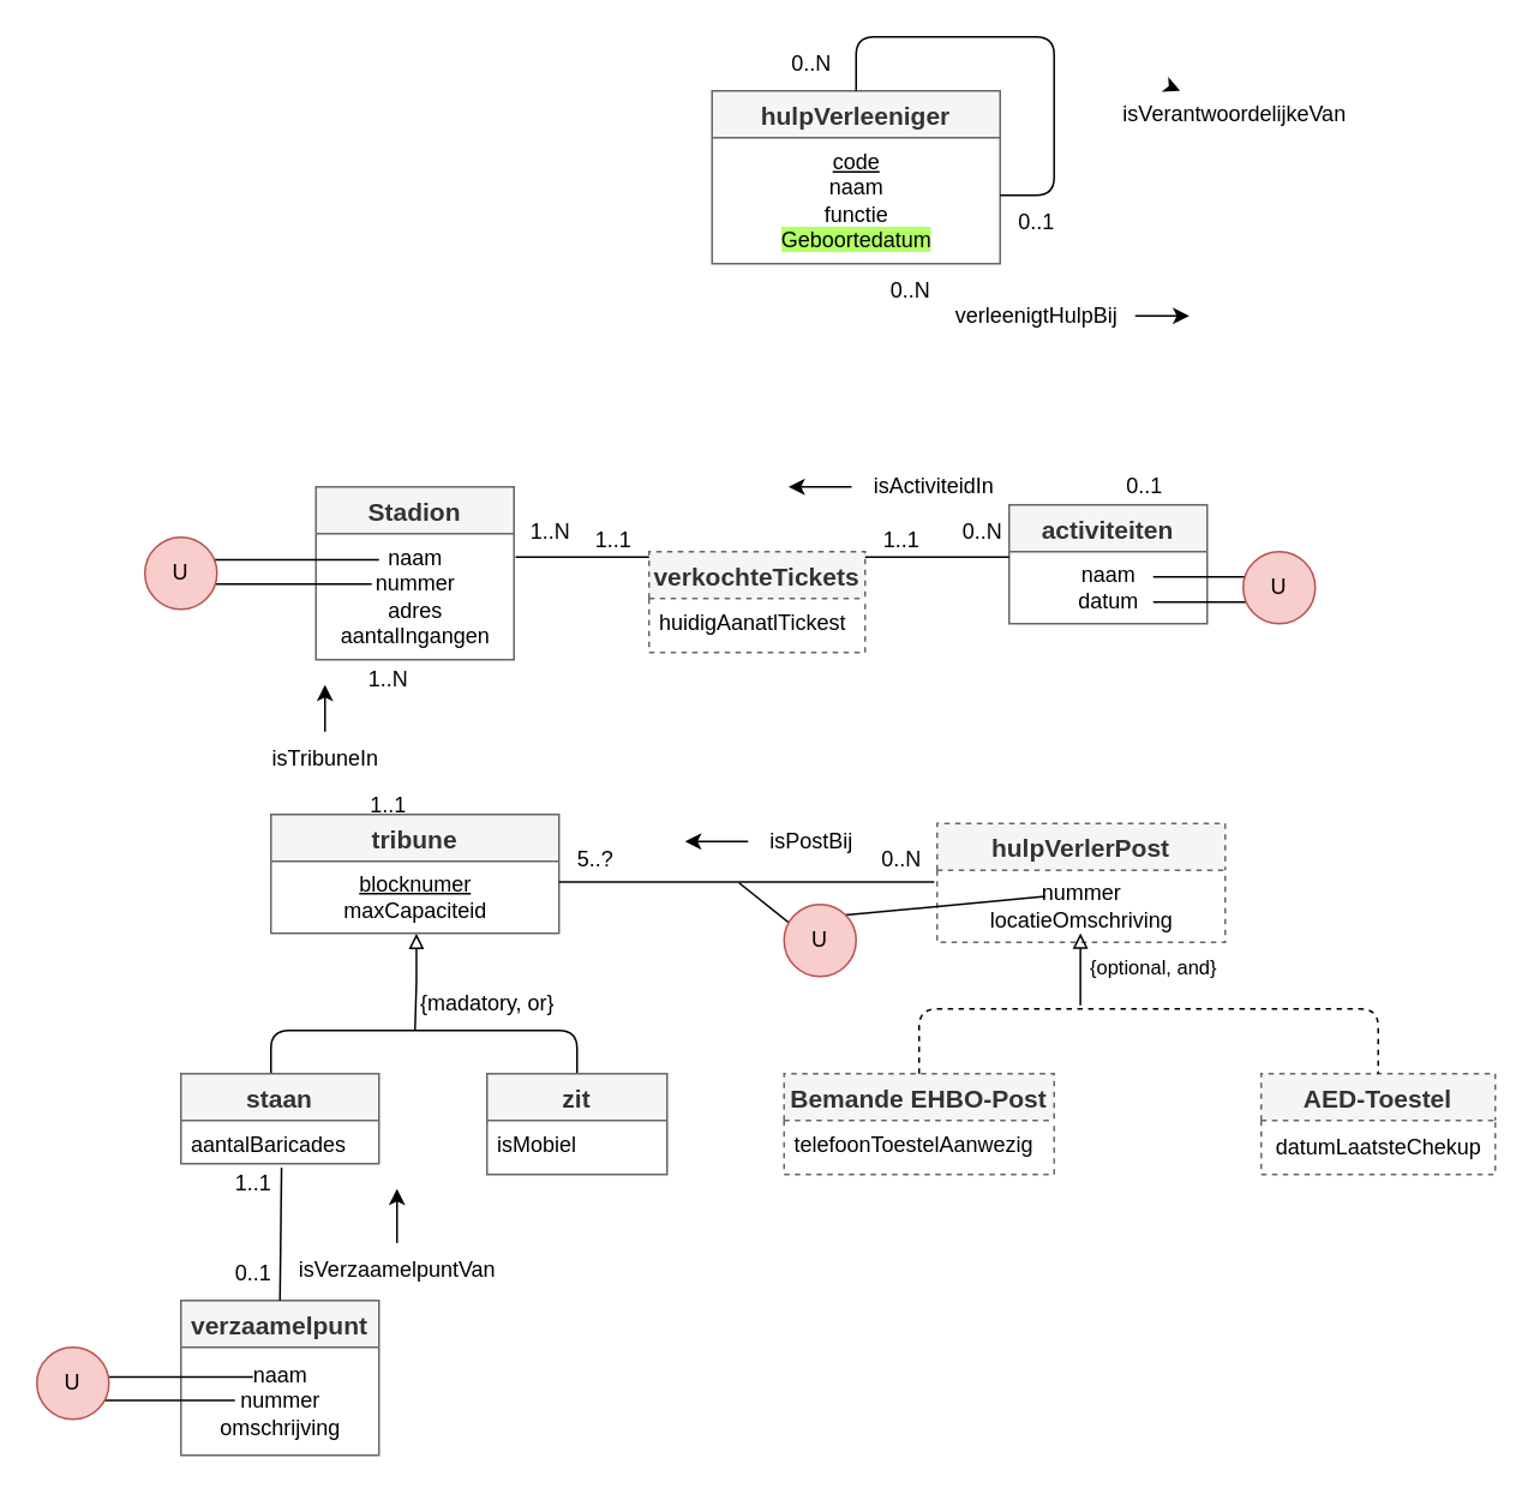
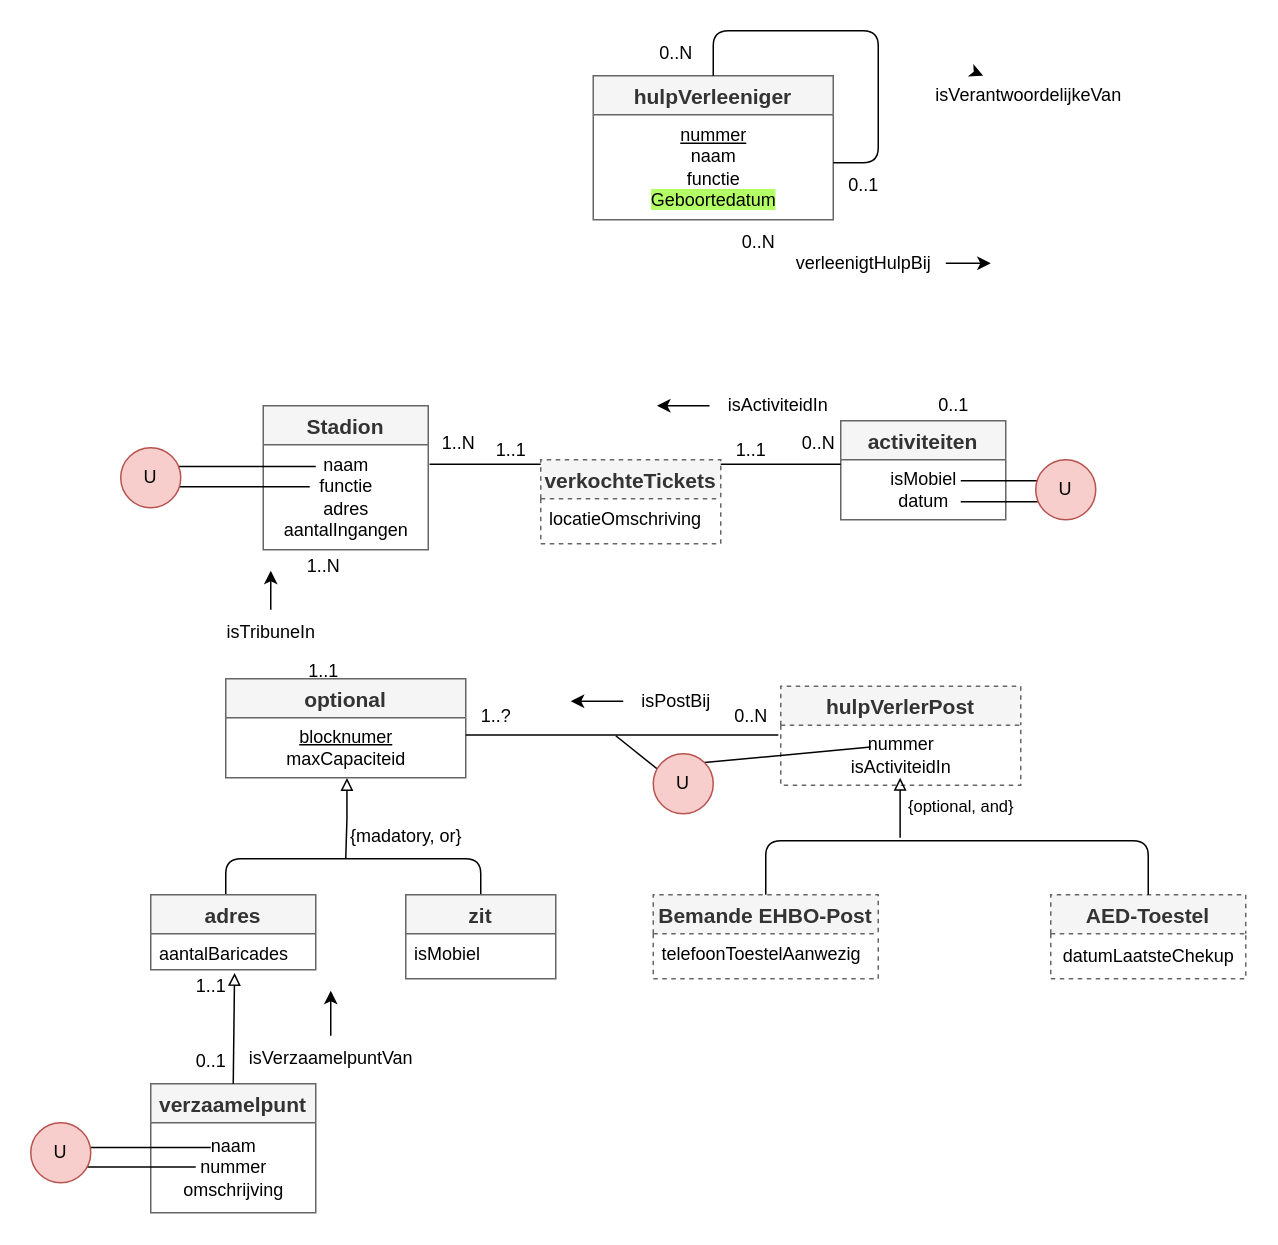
- <mxCell id="54" value="&lt;u&gt;code&lt;br&gt;&lt;/u&gt;naam&lt;br&gt;functie&lt;br&gt;&lt;span style=&quot;background-color: rgb(179, 255, 102);&quot;&gt;Geboortedatum&lt;/span&gt;" style="text;html=1;align=center;verticalAlign=middle;resizable=0;points=[];autosize=1;strokeColor=none;fillColor=none;" vertex="1" parent="53"><mxGeometry y="26" width="160" height="70" as="geometry" /></mxCell>
+ <mxCell id="54" value="&lt;u&gt;nummer&lt;br&gt;&lt;/u&gt;naam&lt;br&gt;functie&lt;br&gt;&lt;span style=&quot;background-color: rgb(179, 255, 102);&quot;&gt;Geboortedatum&lt;/span&gt;" style="text;html=1;align=center;verticalAlign=middle;resizable=0;points=[];autosize=1;strokeColor=none;fillColor=none;" vertex="1" parent="53"><mxGeometry y="26" width="160" height="70" as="geometry" /></mxCell>
- <mxCell id="8" value="naam&lt;br&gt;datum" style="text;html=1;align=center;verticalAlign=middle;resizable=0;points=[];autosize=1;strokeColor=none;fillColor=none;" vertex="1" parent="6"><mxGeometry y="26" width="110" height="40" as="geometry" /></mxCell>
+ <mxCell id="8" value="isMobiel&lt;br&gt;datum" style="text;html=1;align=center;verticalAlign=middle;resizable=0;points=[];autosize=1;strokeColor=none;fillColor=none;" vertex="1" parent="6"><mxGeometry y="26" width="110" height="40" as="geometry" /></mxCell>
- <mxCell id="5" value="naam&lt;br&gt;nummer&lt;br&gt;adres&lt;br&gt;aantalIngangen" style="text;html=1;align=center;verticalAlign=middle;resizable=0;points=[];autosize=1;strokeColor=none;fillColor=none;" vertex="1" parent="2"><mxGeometry y="26" width="110" height="70" as="geometry" /></mxCell>
+ <mxCell id="5" value="naam&lt;br&gt;functie&lt;br&gt;adres&lt;br&gt;aantalIngangen" style="text;html=1;align=center;verticalAlign=middle;resizable=0;points=[];autosize=1;strokeColor=none;fillColor=none;" vertex="1" parent="2"><mxGeometry y="26" width="110" height="70" as="geometry" /></mxCell>
- <mxCell id="31" value="huidigAanatlTickest" style="text;strokeColor=none;fillColor=none;spacingLeft=4;spacingRight=4;overflow=hidden;rotatable=0;points=[[0,0.5],[1,0.5]];portConstraint=eastwest;fontSize=12;" vertex="1" parent="30"><mxGeometry y="26" width="120" height="30" as="geometry" /></mxCell>
+ <mxCell id="31" value="locatieOmschriving" style="text;strokeColor=none;fillColor=none;spacingLeft=4;spacingRight=4;overflow=hidden;rotatable=0;points=[[0,0.5],[1,0.5]];portConstraint=eastwest;fontSize=12;" vertex="1" parent="30"><mxGeometry y="26" width="120" height="30" as="geometry" /></mxCell>
- <mxCell id="15" value="tribune" style="swimlane;fontStyle=1;childLayout=stackLayout;horizontal=1;startSize=26;horizontalStack=0;resizeParent=1;resizeParentMax=0;resizeLast=0;collapsible=1;marginBottom=0;align=center;fontSize=14;strokeColor=#666666;fillColor=#f5f5f5;fontColor=#333333;" vertex="1" parent="1"><mxGeometry x="150" y="452" width="160" height="66" as="geometry" /></mxCell>
+ <mxCell id="15" value="optional" style="swimlane;fontStyle=1;childLayout=stackLayout;horizontal=1;startSize=26;horizontalStack=0;resizeParent=1;resizeParentMax=0;resizeLast=0;collapsible=1;marginBottom=0;align=center;fontSize=14;strokeColor=#666666;fillColor=#f5f5f5;fontColor=#333333;" vertex="1" parent="1"><mxGeometry x="150" y="452" width="160" height="66" as="geometry" /></mxCell>
- <mxCell id="49" value="5..?" style="text;html=1;align=center;verticalAlign=middle;resizable=0;points=[];autosize=1;strokeColor=none;fillColor=none;" vertex="1" parent="1"><mxGeometry x="310" y="462" width="40" height="30" as="geometry" /></mxCell>
+ <mxCell id="49" value="1..?" style="text;html=1;align=center;verticalAlign=middle;resizable=0;points=[];autosize=1;strokeColor=none;fillColor=none;" vertex="1" parent="1"><mxGeometry x="310" y="462" width="40" height="30" as="geometry" /></mxCell>
- <mxCell id="40" value="nummer&lt;br&gt;locatieOmschriving" style="text;html=1;align=center;verticalAlign=middle;resizable=0;points=[];autosize=1;strokeColor=none;fillColor=none;" vertex="1" parent="38"><mxGeometry y="26" width="160" height="40" as="geometry" /></mxCell>
+ <mxCell id="40" value="nummer&lt;br&gt;isActiviteidIn" style="text;html=1;align=center;verticalAlign=middle;resizable=0;points=[];autosize=1;strokeColor=none;fillColor=none;" vertex="1" parent="38"><mxGeometry y="26" width="160" height="40" as="geometry" /></mxCell>
- <mxCell id="47" value="" style="edgeStyle=none;orthogonalLoop=1;jettySize=auto;html=1;endArrow=none;endFill=0;exitX=0.5;exitY=0;exitDx=0;exitDy=0;entryX=0.5;entryY=0;entryDx=0;entryDy=0;dashed=1;" edge="1" parent="1" source="41" target="43"><mxGeometry width="100" relative="1" as="geometry"><mxPoint x="455" y="596" as="sourcePoint" /><mxPoint x="650" y="560" as="targetPoint" /><Array as="points"><mxPoint x="510" y="560" /><mxPoint x="765" y="560" /></Array></mxGeometry></mxCell>
+ <mxCell id="47" value="" style="edgeStyle=none;orthogonalLoop=1;jettySize=auto;html=1;endArrow=none;endFill=0;exitX=0.5;exitY=0;exitDx=0;exitDy=0;entryX=0.5;entryY=0;entryDx=0;entryDy=0;" edge="1" parent="1" source="41" target="43"><mxGeometry width="100" relative="1" as="geometry"><mxPoint x="455" y="596" as="sourcePoint" /><mxPoint x="650" y="560" as="targetPoint" /><Array as="points"><mxPoint x="510" y="560" /><mxPoint x="765" y="560" /></Array></mxGeometry></mxCell>
- <mxCell id="17" value="staan" style="swimlane;fontStyle=1;childLayout=stackLayout;horizontal=1;startSize=26;horizontalStack=0;resizeParent=1;resizeParentMax=0;resizeLast=0;collapsible=1;marginBottom=0;align=center;fontSize=14;strokeColor=#666666;fillColor=#f5f5f5;fontColor=#333333;" vertex="1" parent="1"><mxGeometry x="100" y="596" width="110" height="50" as="geometry" /></mxCell>
+ <mxCell id="17" value="adres" style="swimlane;fontStyle=1;childLayout=stackLayout;horizontal=1;startSize=26;horizontalStack=0;resizeParent=1;resizeParentMax=0;resizeLast=0;collapsible=1;marginBottom=0;align=center;fontSize=14;strokeColor=#666666;fillColor=#f5f5f5;fontColor=#333333;" vertex="1" parent="1"><mxGeometry x="100" y="596" width="110" height="50" as="geometry" /></mxCell>
- <mxCell id="26" value="" style="edgeStyle=none;orthogonalLoop=1;jettySize=auto;html=1;endArrow=none;endFill=0;entryX=0.508;entryY=1.09;entryDx=0;entryDy=0;entryPerimeter=0;exitX=0.5;exitY=0;exitDx=0;exitDy=0;" edge="1" parent="1" source="22" target="18"><mxGeometry width="100" relative="1" as="geometry"><mxPoint x="120" y="692" as="sourcePoint" /><mxPoint x="220" y="692" as="targetPoint" /><Array as="points" /></mxGeometry></mxCell>
+ <mxCell id="26" value="" style="edgeStyle=none;orthogonalLoop=1;jettySize=auto;html=1;endArrow=block;endFill=0;entryX=0.508;entryY=1.09;entryDx=0;entryDy=0;entryPerimeter=0;exitX=0.5;exitY=0;exitDx=0;exitDy=0;" edge="1" parent="1" source="22" target="18"><mxGeometry width="100" relative="1" as="geometry"><mxPoint x="120" y="692" as="sourcePoint" /><mxPoint x="220" y="692" as="targetPoint" /><Array as="points" /></mxGeometry></mxCell>
